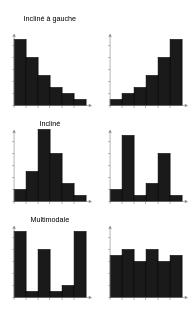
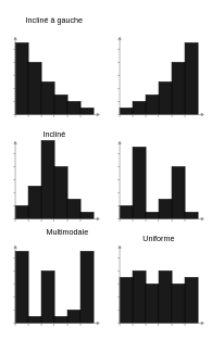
- <mxCell id="34" value="Multimodale" style="text;html=1;strokeColor=none;fillColor=none;align=center;verticalAlign=middle;whiteSpace=wrap;rounded=0;" vertex="1" parent="1"><mxGeometry x="23" y="355" width="120" height="20" as="geometry" /></mxCell>
+ <mxCell id="34" value="Multimodale" style="text;html=1;strokeColor=none;fillColor=none;align=center;verticalAlign=middle;whiteSpace=wrap;rounded=0;" vertex="1" parent="1"><mxGeometry x="43" y="345" width="120" height="20" as="geometry" /></mxCell>
+ <mxCell id="35" value="Uniforme" style="text;html=1;strokeColor=none;fillColor=none;align=center;verticalAlign=middle;whiteSpace=wrap;rounded=0;" vertex="1" parent="1"><mxGeometry x="183" y="355" width="120" height="20" as="geometry" /></mxCell>
